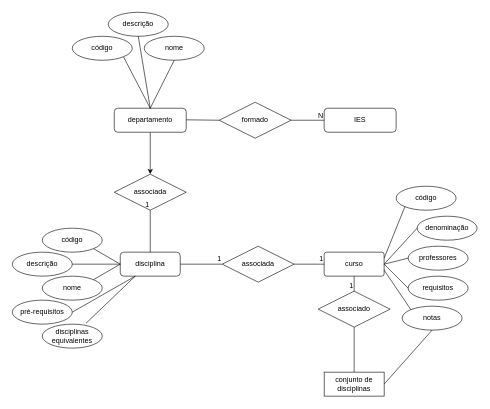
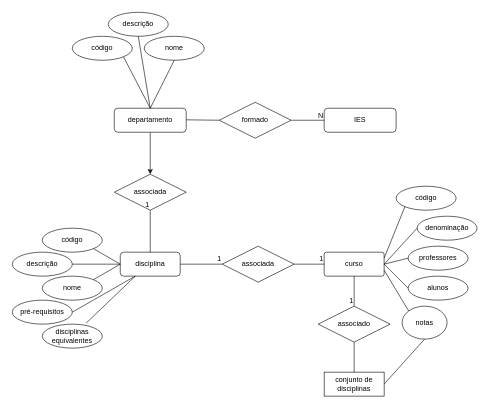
- <mxCell id="45" value="requisitos" style="ellipse;whiteSpace=wrap;html=1;align=center;" vertex="1" parent="1"><mxGeometry x="680" y="460" width="100" height="40" as="geometry" /></mxCell>
+ <mxCell id="45" value="alunos" style="ellipse;whiteSpace=wrap;html=1;align=center;" vertex="1" parent="1"><mxGeometry x="680" y="460" width="100" height="40" as="geometry" /></mxCell>
- <mxCell id="39" value="associado" style="shape=rhombus;perimeter=rhombusPerimeter;whiteSpace=wrap;html=1;align=center;" vertex="1" parent="1"><mxGeometry x="530" y="485" width="120" height="60" as="geometry" /></mxCell>
+ <mxCell id="39" value="associado" style="shape=rhombus;perimeter=rhombusPerimeter;whiteSpace=wrap;html=1;align=center;" vertex="1" parent="1"><mxGeometry x="530" y="510" width="120" height="60" as="geometry" /></mxCell>
- <mxCell id="46" value="notas" style="ellipse;whiteSpace=wrap;html=1;align=center;" vertex="1" parent="1"><mxGeometry x="670" y="510" width="100" height="40" as="geometry" /></mxCell>
+ <mxCell id="46" value="notas" style="ellipse;whiteSpace=wrap;html=1;align=center;" vertex="1" parent="1"><mxGeometry x="670" y="510" width="75" height="55" as="geometry" /></mxCell>
